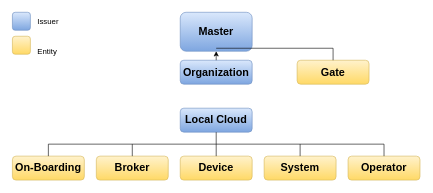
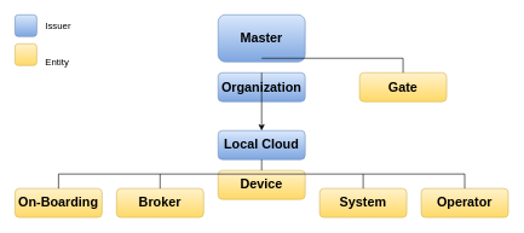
- <mxCell id="10" value="" style="endArrow=classic;html=1;rounded=0;exitX=0.5;exitY=0;exitDx=0;exitDy=0;entryX=0.5;entryY=1;entryDx=0;entryDy=0;" edge="1" parent="1" source="7" target="2"><mxGeometry width="50" height="50" relative="1" as="geometry"><mxPoint x="340" y="310" as="sourcePoint" /><mxPoint x="390" y="260" as="targetPoint" /></mxGeometry></mxCell>
+ <mxCell id="10" value="" style="endArrow=classic;html=1;rounded=0;exitX=0.5;exitY=0;exitDx=0;exitDy=0;" edge="1" parent="1" source="7" target="9"><mxGeometry width="50" height="50" relative="1" as="geometry"><mxPoint x="340" y="310" as="sourcePoint" /><mxPoint x="390" y="260" as="targetPoint" /></mxGeometry></mxCell>
- <mxCell id="12" value="Device" style="rounded=1;whiteSpace=wrap;html=1;fontStyle=1;fontSize=18;fillColor=#fff2cc;gradientColor=#ffd966;strokeColor=#d6b656;" vertex="1" parent="1"><mxGeometry x="300" y="260" width="120" height="40" as="geometry" /></mxCell>
+ <mxCell id="12" value="Device" style="rounded=1;whiteSpace=wrap;html=1;fontStyle=1;fontSize=18;fillColor=#fff2cc;gradientColor=#ffd966;strokeColor=#d6b656;" vertex="1" parent="1"><mxGeometry x="300" y="235" width="120" height="40" as="geometry" /></mxCell>
